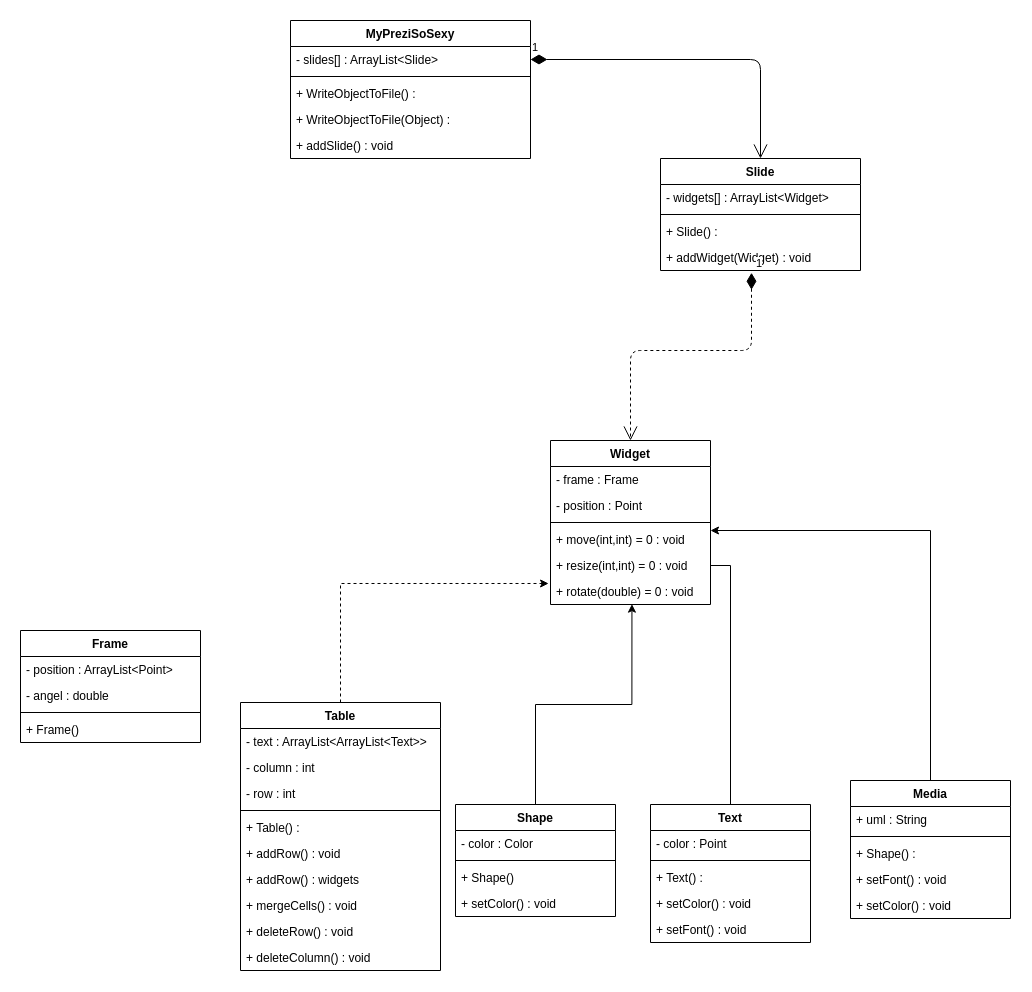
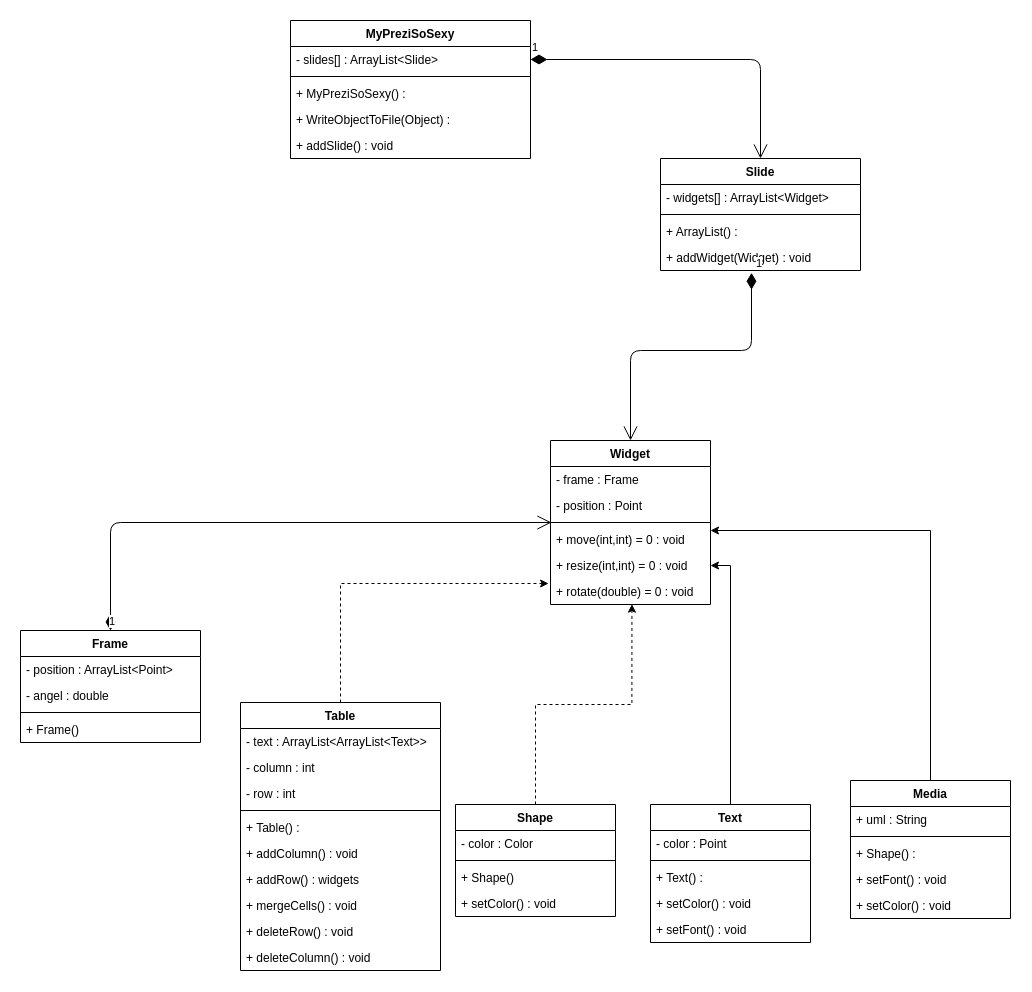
- <mxCell id="30" value="+ WriteObjectToFile() : " style="text;strokeColor=none;fillColor=none;align=left;verticalAlign=top;spacingLeft=4;spacingRight=4;overflow=hidden;rotatable=0;points=[[0,0.5],[1,0.5]];portConstraint=eastwest;" parent="27" vertex="1"><mxGeometry y="60" width="240" height="26" as="geometry" /></mxCell>
+ <mxCell id="30" value="+ MyPreziSoSexy() : " style="text;strokeColor=none;fillColor=none;align=left;verticalAlign=top;spacingLeft=4;spacingRight=4;overflow=hidden;rotatable=0;points=[[0,0.5],[1,0.5]];portConstraint=eastwest;" parent="27" vertex="1"><mxGeometry y="60" width="240" height="26" as="geometry" /></mxCell>
- <mxCell id="36" value="+ Slide() : " style="text;strokeColor=none;fillColor=none;align=left;verticalAlign=top;spacingLeft=4;spacingRight=4;overflow=hidden;rotatable=0;points=[[0,0.5],[1,0.5]];portConstraint=eastwest;" parent="33" vertex="1"><mxGeometry y="60" width="200" height="26" as="geometry" /></mxCell>
+ <mxCell id="36" value="+ ArrayList() : " style="text;strokeColor=none;fillColor=none;align=left;verticalAlign=top;spacingLeft=4;spacingRight=4;overflow=hidden;rotatable=0;points=[[0,0.5],[1,0.5]];portConstraint=eastwest;" parent="33" vertex="1"><mxGeometry y="60" width="200" height="26" as="geometry" /></mxCell>
- <mxCell id="58" value="1" style="endArrow=open;html=1;endSize=12;startArrow=diamondThin;startSize=14;startFill=1;edgeStyle=orthogonalEdgeStyle;align=left;verticalAlign=bottom;exitX=0.455;exitY=1.088;exitDx=0;exitDy=0;exitPerimeter=0;entryX=0.5;entryY=0;entryDx=0;entryDy=0;dashed=1;" parent="1" source="37" target="2" edge="1"><mxGeometry x="-1" y="3" relative="1" as="geometry"><mxPoint x="690" y="380" as="sourcePoint" /><mxPoint x="850" y="380" as="targetPoint" /><Array as="points"><mxPoint x="751" y="350" /><mxPoint x="630" y="350" /></Array></mxGeometry></mxCell>
+ <mxCell id="58" value="1" style="endArrow=open;html=1;endSize=12;startArrow=diamondThin;startSize=14;startFill=1;edgeStyle=orthogonalEdgeStyle;align=left;verticalAlign=bottom;exitX=0.455;exitY=1.088;exitDx=0;exitDy=0;exitPerimeter=0;entryX=0.5;entryY=0;entryDx=0;entryDy=0;" parent="1" source="37" target="2" edge="1"><mxGeometry x="-1" y="3" relative="1" as="geometry"><mxPoint x="690" y="380" as="sourcePoint" /><mxPoint x="850" y="380" as="targetPoint" /><Array as="points"><mxPoint x="751" y="350" /><mxPoint x="630" y="350" /></Array></mxGeometry></mxCell>
+ <mxCell id="59" value="1" style="endArrow=open;html=1;endSize=12;startArrow=diamondThin;startSize=14;startFill=1;edgeStyle=orthogonalEdgeStyle;align=left;verticalAlign=bottom;exitX=0.5;exitY=0;exitDx=0;exitDy=0;entryX=0.006;entryY=1.154;entryDx=0;entryDy=0;entryPerimeter=0;" edge="1" parent="1" source="15" target="4"><mxGeometry x="-1" y="3" relative="1" as="geometry"><mxPoint x="140" y="530" as="sourcePoint" /><mxPoint x="300" y="530" as="targetPoint" /></mxGeometry></mxCell>
- <mxCell id="20" style="edgeStyle=orthogonalEdgeStyle;rounded=0;orthogonalLoop=1;jettySize=auto;html=1;entryX=1;entryY=0.5;entryDx=0;entryDy=0;endArrow=none;" parent="1" source="21" target="7" edge="1"><mxGeometry relative="1" as="geometry" /></mxCell>
+ <mxCell id="20" style="edgeStyle=orthogonalEdgeStyle;rounded=0;orthogonalLoop=1;jettySize=auto;html=1;entryX=1;entryY=0.5;entryDx=0;entryDy=0;" parent="1" source="21" target="7" edge="1"><mxGeometry relative="1" as="geometry" /></mxCell>
- <mxCell id="9" style="edgeStyle=orthogonalEdgeStyle;rounded=0;orthogonalLoop=1;jettySize=auto;html=1;entryX=0.509;entryY=0.987;entryDx=0;entryDy=0;entryPerimeter=0;" parent="1" source="10" target="8" edge="1"><mxGeometry relative="1" as="geometry"><mxPoint x="560" y="650" as="targetPoint" /></mxGeometry></mxCell>
+ <mxCell id="9" style="edgeStyle=orthogonalEdgeStyle;rounded=0;orthogonalLoop=1;jettySize=auto;html=1;entryX=0.509;entryY=0.987;entryDx=0;entryDy=0;entryPerimeter=0;dashed=1;" parent="1" source="10" target="8" edge="1"><mxGeometry relative="1" as="geometry"><mxPoint x="560" y="650" as="targetPoint" /></mxGeometry></mxCell>
- <mxCell id="45" value="+ addRow() : void" style="text;strokeColor=none;fillColor=none;align=left;verticalAlign=top;spacingLeft=4;spacingRight=4;overflow=hidden;rotatable=0;points=[[0,0.5],[1,0.5]];portConstraint=eastwest;" parent="39" vertex="1"><mxGeometry y="138" width="200" height="26" as="geometry" /></mxCell>
+ <mxCell id="45" value="+ addColumn() : void" style="text;strokeColor=none;fillColor=none;align=left;verticalAlign=top;spacingLeft=4;spacingRight=4;overflow=hidden;rotatable=0;points=[[0,0.5],[1,0.5]];portConstraint=eastwest;" parent="39" vertex="1"><mxGeometry y="138" width="200" height="26" as="geometry" /></mxCell>
